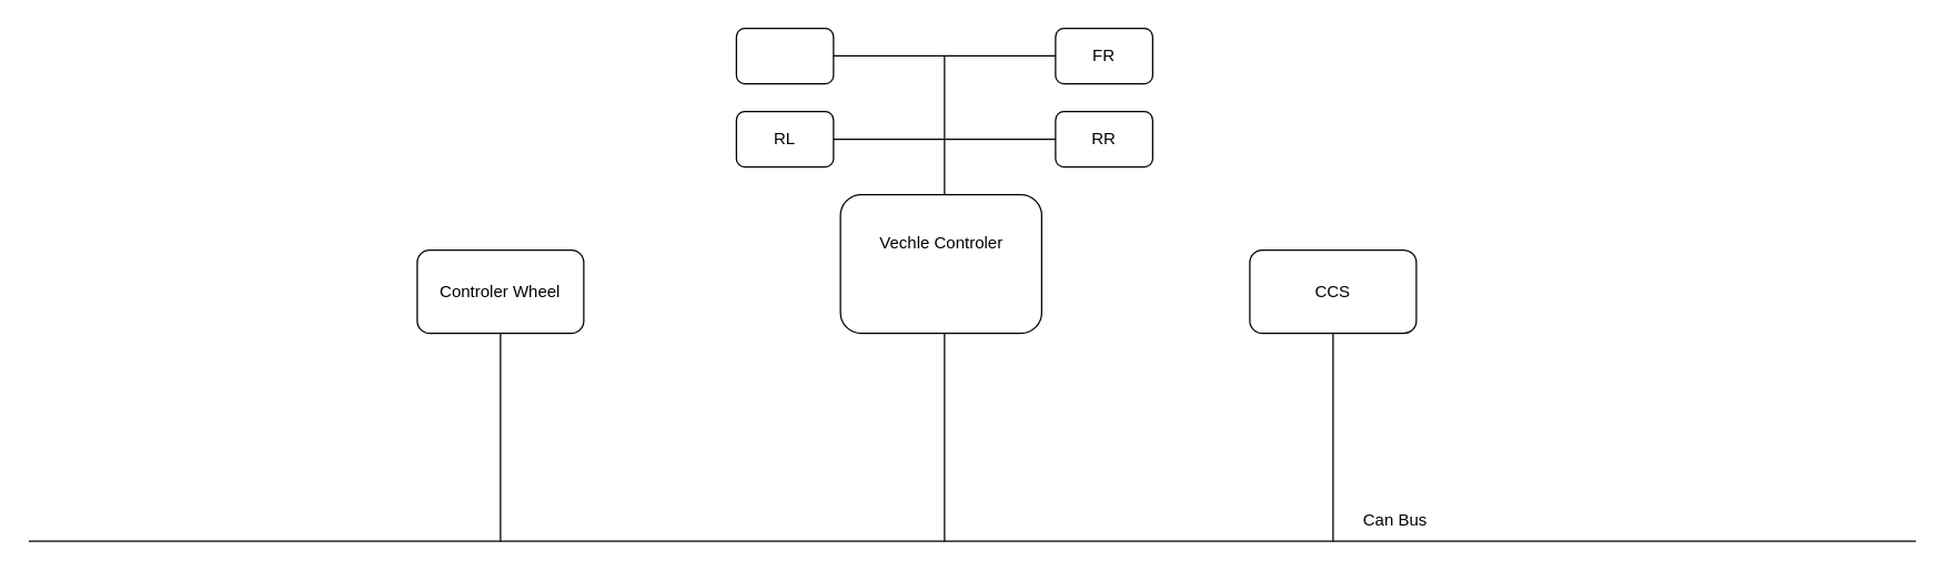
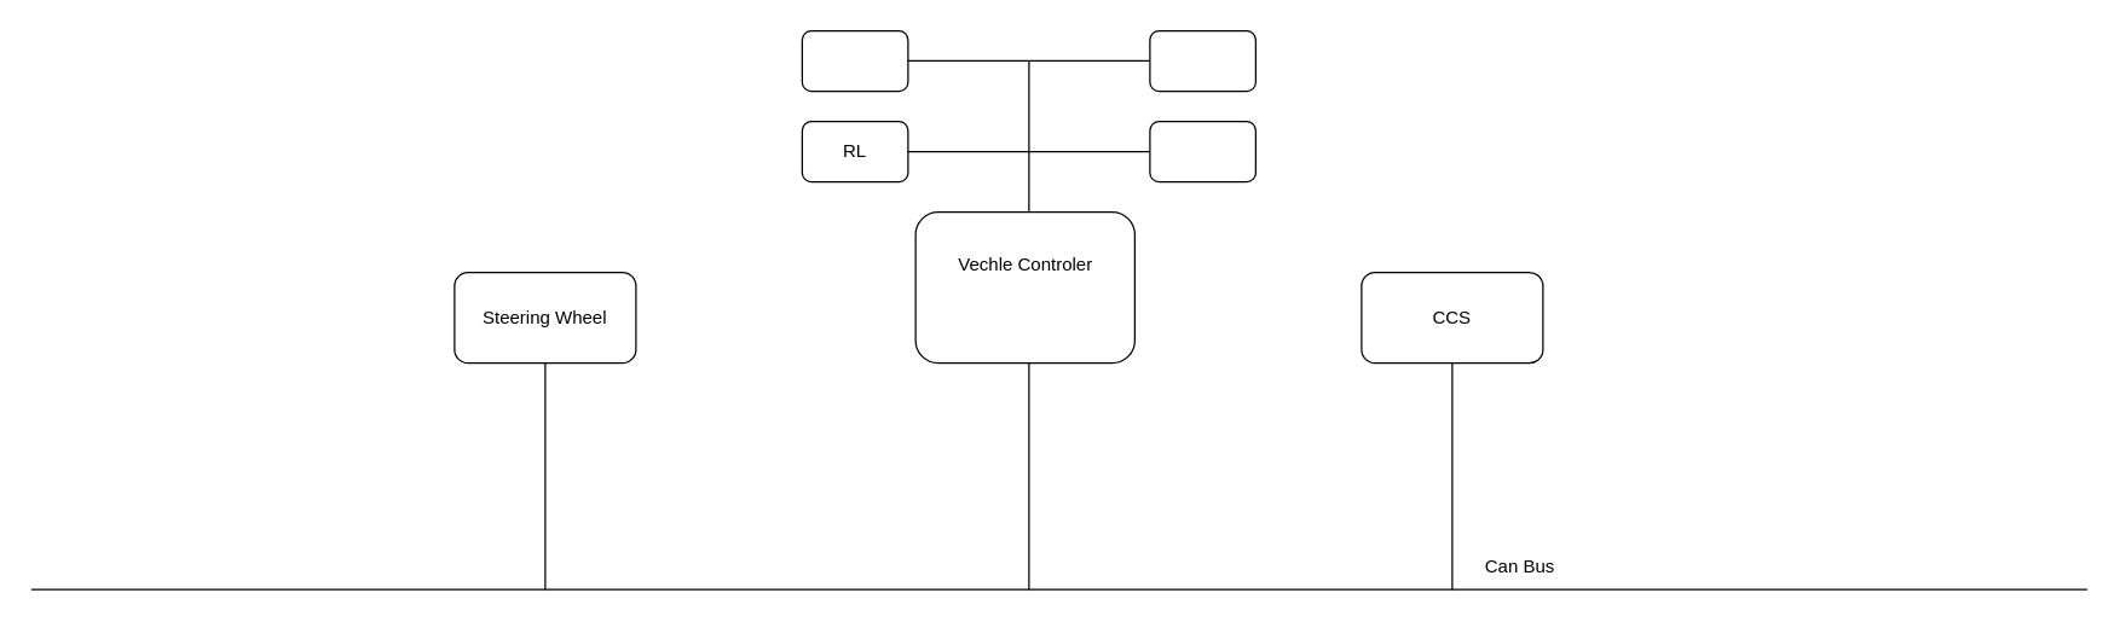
- <mxCell id="23" value="FR" style="text;html=1;strokeColor=none;fillColor=none;align=center;verticalAlign=middle;whiteSpace=wrap;rounded=0;" vertex="1" parent="1"><mxGeometry x="775" y="30" width="40" height="20" as="geometry" /></mxCell>
- <mxCell id="24" value="RR" style="text;html=1;strokeColor=none;fillColor=none;align=center;verticalAlign=middle;whiteSpace=wrap;rounded=0;" vertex="1" parent="1"><mxGeometry x="775" y="90" width="40" height="20" as="geometry" /></mxCell>
- <mxCell id="10" value="Controler Wheel" style="text;html=1;strokeColor=none;fillColor=none;align=center;verticalAlign=middle;whiteSpace=wrap;rounded=0;" vertex="1" parent="1"><mxGeometry x="310" y="190" width="100" height="40" as="geometry" /></mxCell>
+ <mxCell id="10" value="Steering Wheel" style="text;html=1;strokeColor=none;fillColor=none;align=center;verticalAlign=middle;whiteSpace=wrap;rounded=0;" vertex="1" parent="1"><mxGeometry x="310" y="190" width="100" height="40" as="geometry" /></mxCell>
